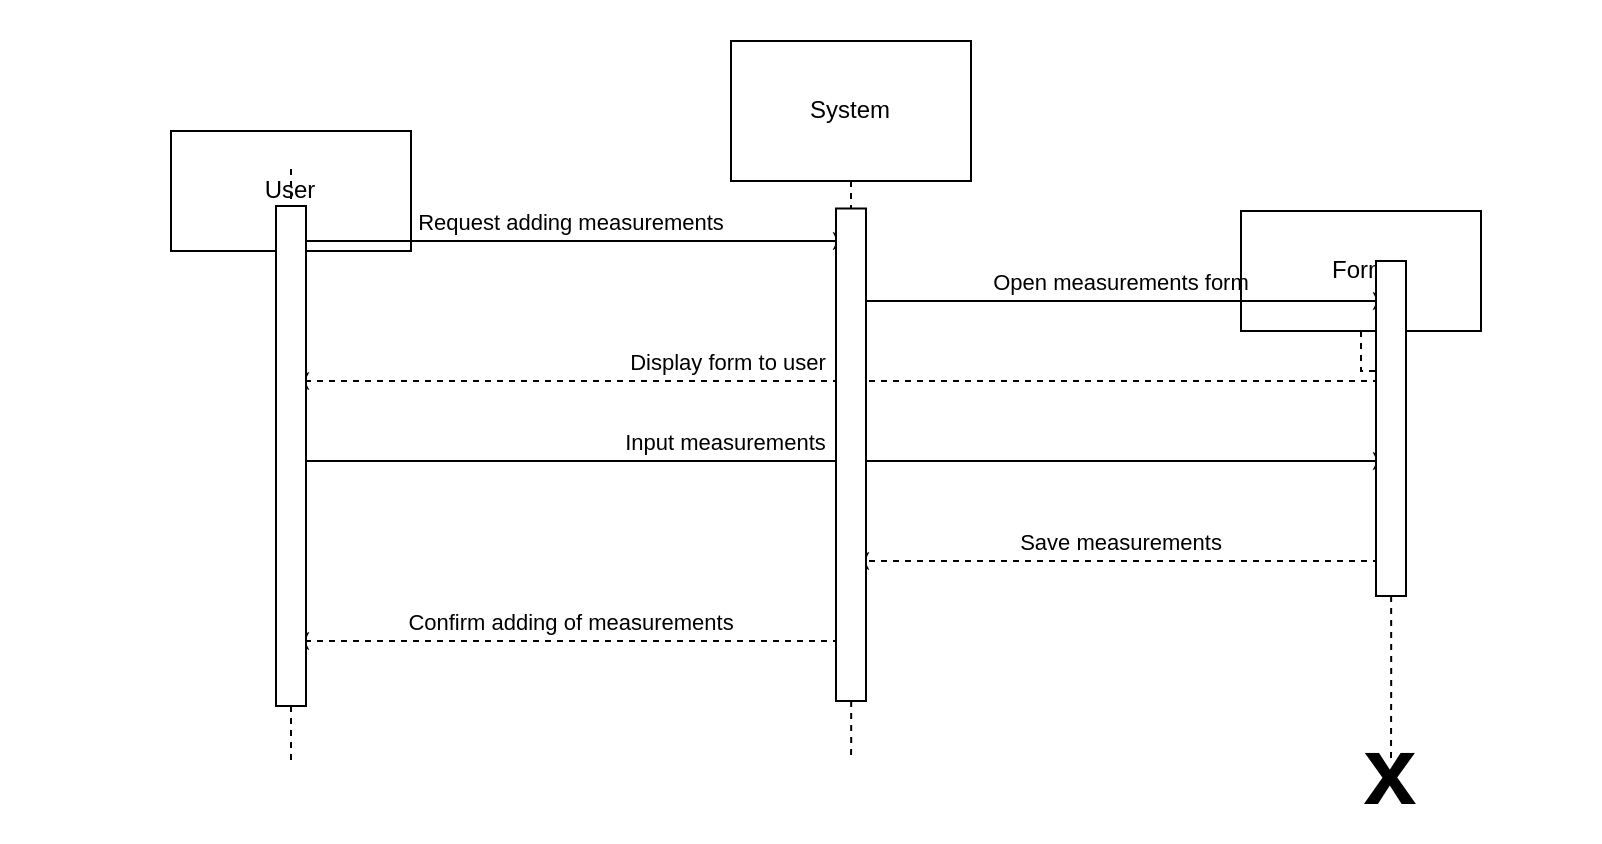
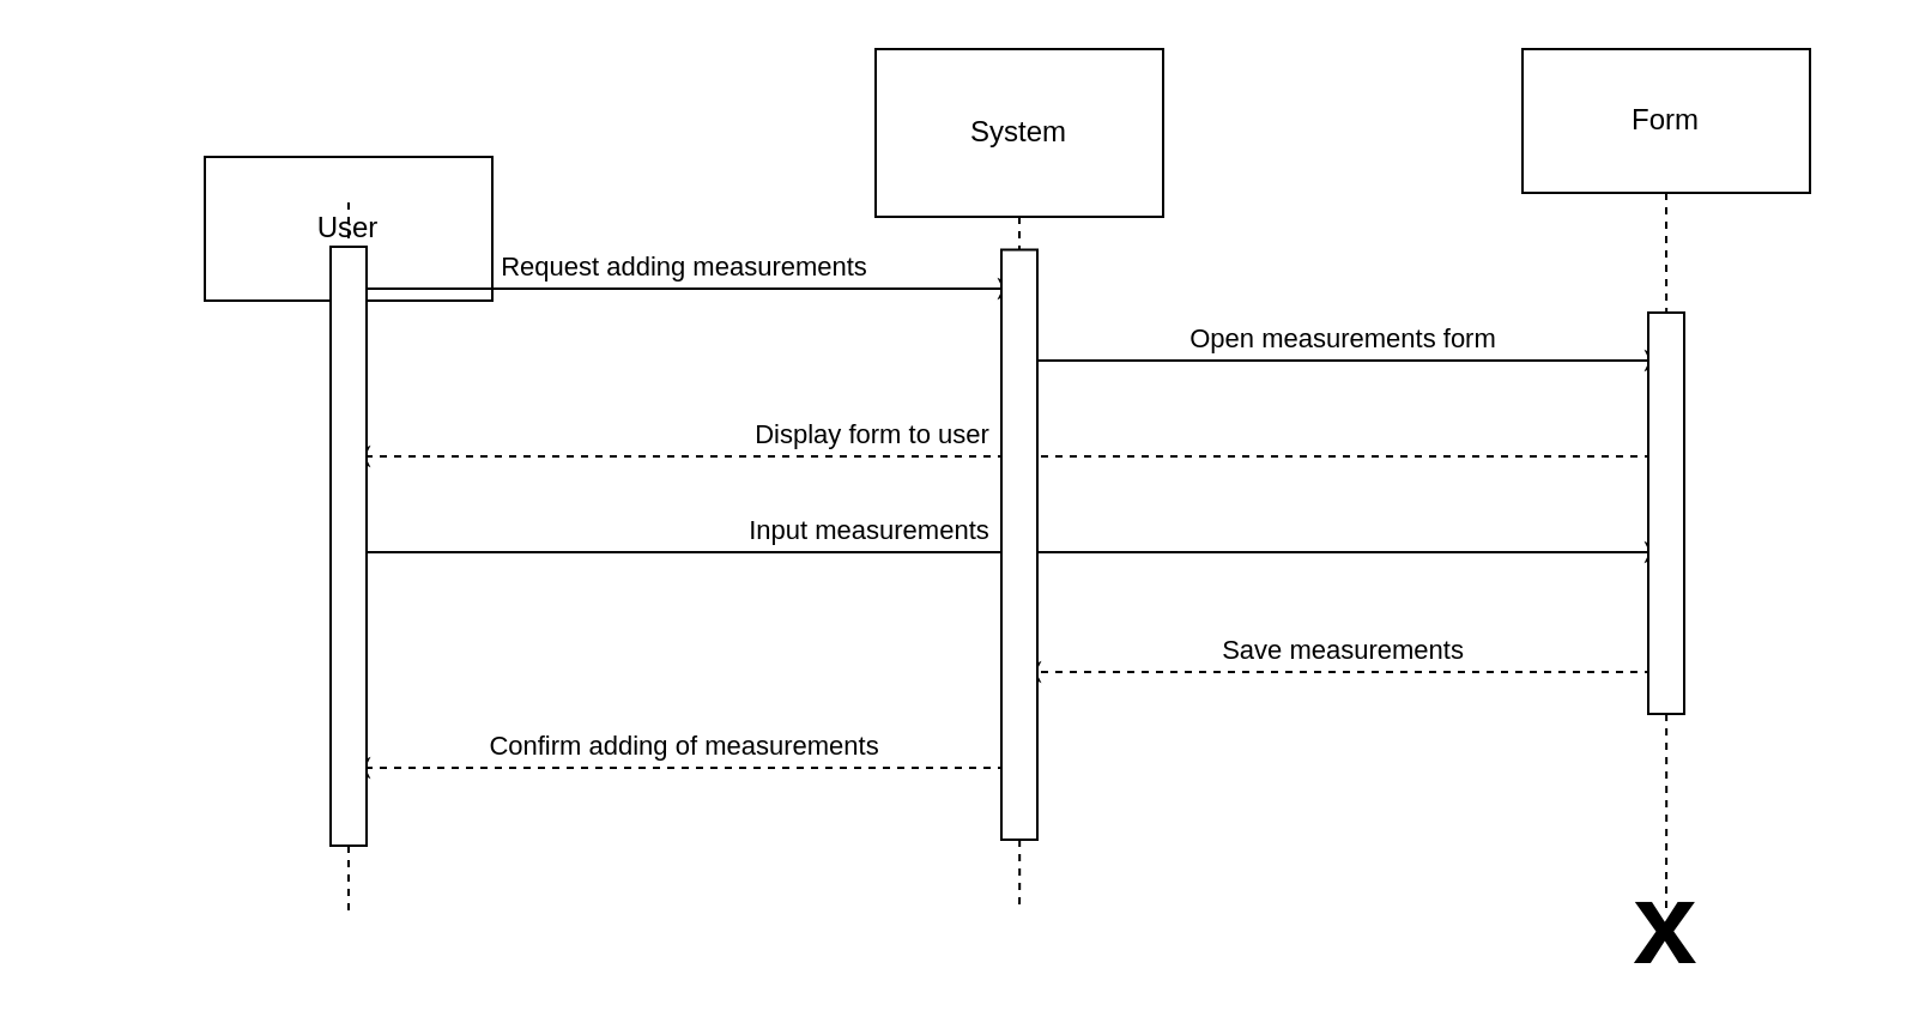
- <mxCell id="7" value="Form" style="rounded=0;whiteSpace=wrap;html=1;fillColor=default;" parent="1" vertex="1"><mxGeometry x="620" y="105" width="120" height="60" as="geometry" /></mxCell>
+ <mxCell id="7" value="Form" style="rounded=0;whiteSpace=wrap;html=1;fillColor=default;" parent="1" vertex="1"><mxGeometry x="635" y="20" width="120" height="60" as="geometry" /></mxCell>
